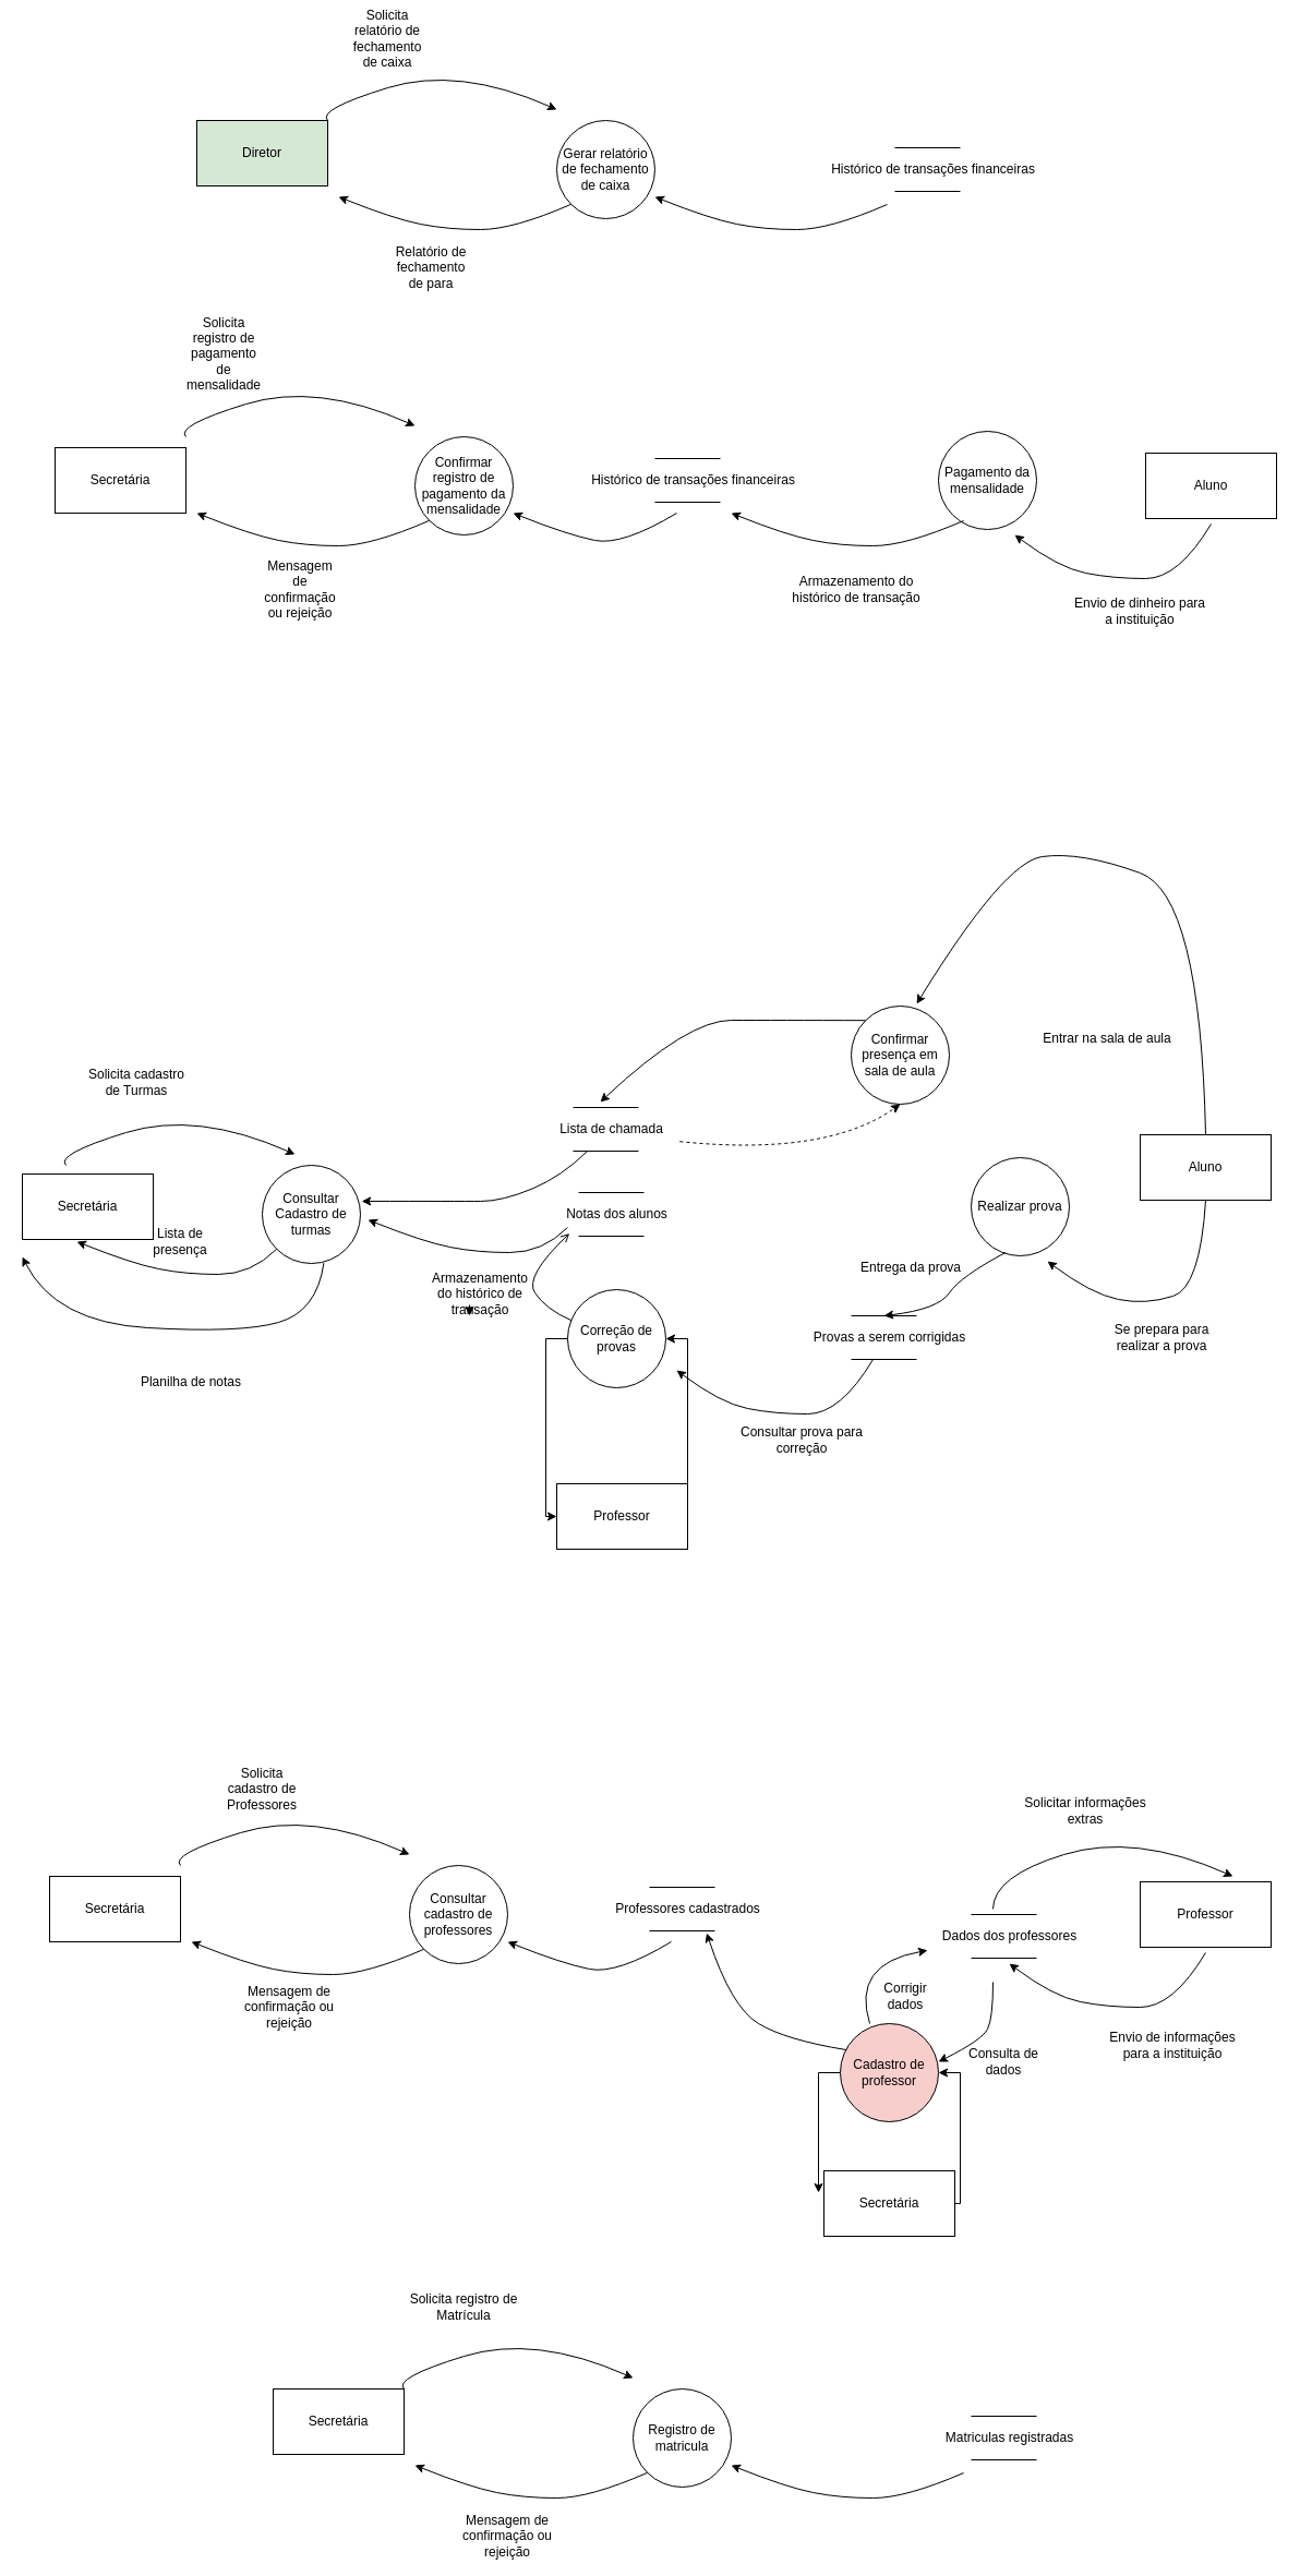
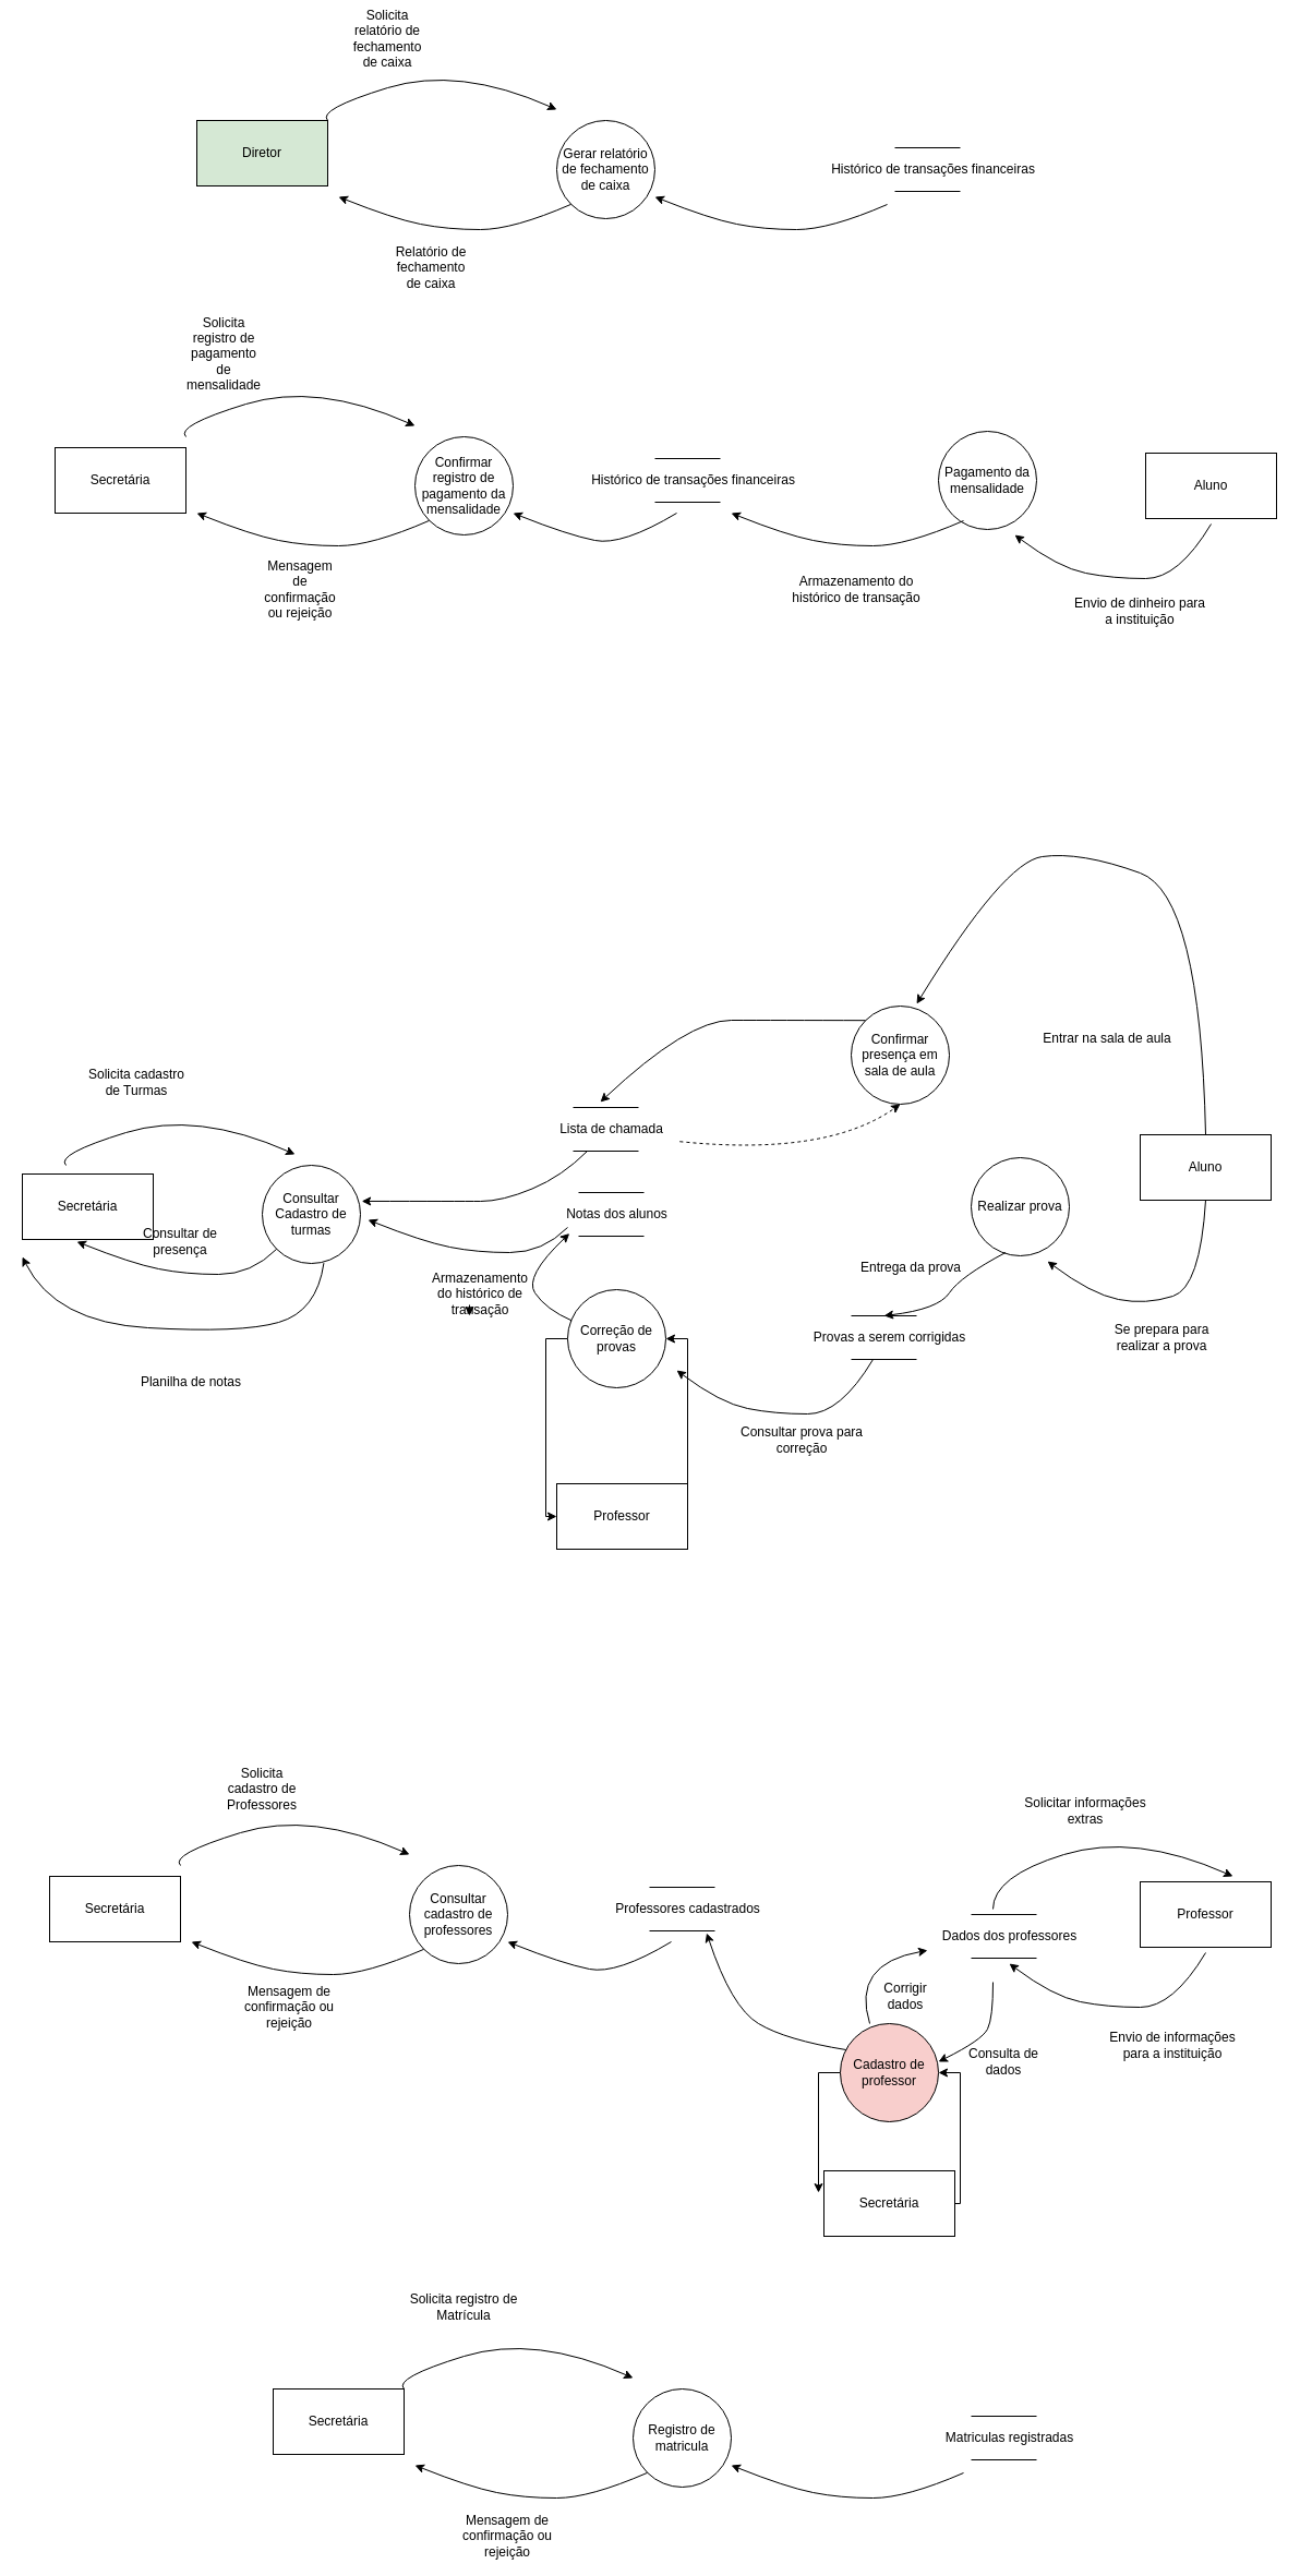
- <mxCell id="24" value="Relatório de&lt;br/&gt;fechamento&lt;br/&gt;de para" style="text;html=1;align=center;verticalAlign=middle;whiteSpace=wrap;rounded=0;" vertex="1" parent="1"><mxGeometry x="340" y="230" width="110" height="30" as="geometry" /></mxCell>
+ <mxCell id="24" value="Relatório de&lt;br/&gt;fechamento&lt;br/&gt;de caixa" style="text;html=1;align=center;verticalAlign=middle;whiteSpace=wrap;rounded=0;" vertex="1" parent="1"><mxGeometry x="340" y="230" width="110" height="30" as="geometry" /></mxCell>
- <mxCell id="59" value="" style="curved=1;endArrow=open;html=1;rounded=0;entryX=0.139;entryY=1.084;entryDx=0;entryDy=0;entryPerimeter=0;exitX=0.042;exitY=0.316;exitDx=0;exitDy=0;exitPerimeter=0;" edge="1" parent="1" source="55" target="47"><mxGeometry width="50" height="50" relative="1" as="geometry"><mxPoint x="580" y="1113" as="sourcePoint" /><mxPoint x="400" y="1123" as="targetPoint" /><Array as="points"><mxPoint x="500" y="1200" /><mxPoint x="480" y="1170" /></Array></mxGeometry></mxCell>
+ <mxCell id="59" value="" style="curved=1;endArrow=classic;html=1;rounded=0;entryX=0.139;entryY=1.084;entryDx=0;entryDy=0;entryPerimeter=0;exitX=0.042;exitY=0.316;exitDx=0;exitDy=0;exitPerimeter=0;" edge="1" parent="1" source="55" target="47"><mxGeometry width="50" height="50" relative="1" as="geometry"><mxPoint x="580" y="1113" as="sourcePoint" /><mxPoint x="400" y="1123" as="targetPoint" /><Array as="points"><mxPoint x="500" y="1200" /><mxPoint x="480" y="1170" /></Array></mxGeometry></mxCell>
- <mxCell id="38" value="Lista de&lt;br/&gt;presença" style="text;html=1;align=center;verticalAlign=middle;whiteSpace=wrap;rounded=0;" vertex="1" parent="1"><mxGeometry x="100" y="1118" width="130" height="40" as="geometry" /></mxCell>
+ <mxCell id="38" value="Consultar de&lt;br/&gt;presença" style="text;html=1;align=center;verticalAlign=middle;whiteSpace=wrap;rounded=0;" vertex="1" parent="1"><mxGeometry x="100" y="1118" width="130" height="40" as="geometry" /></mxCell>
